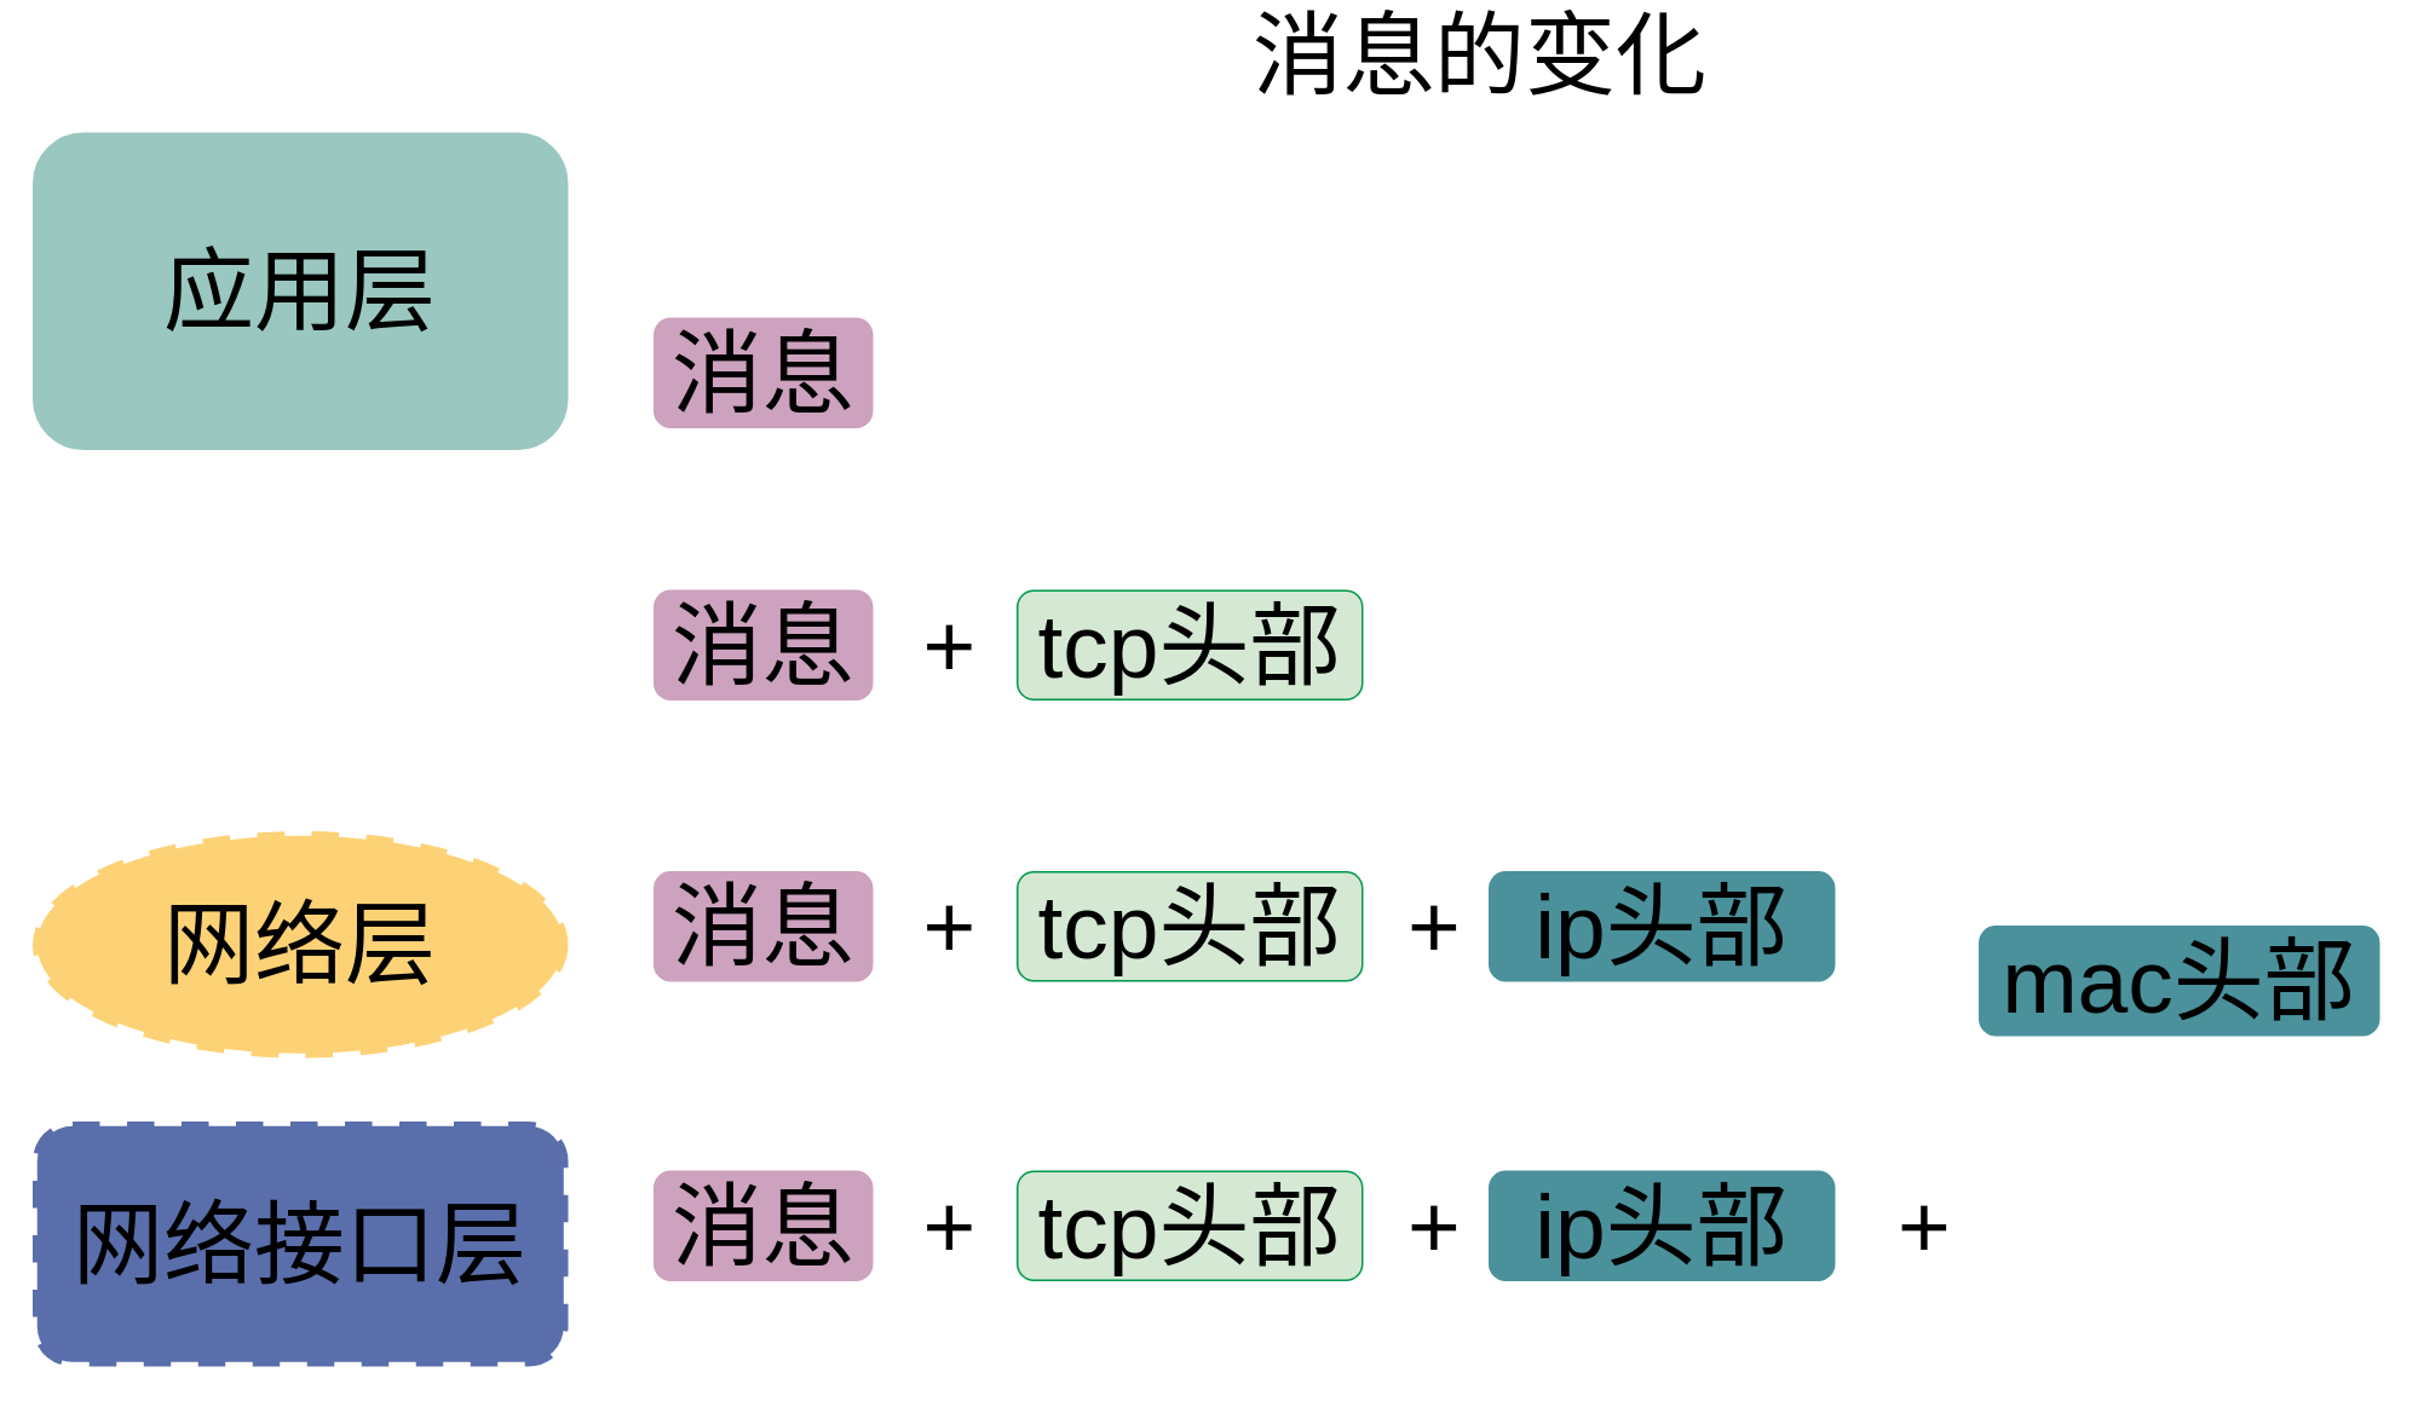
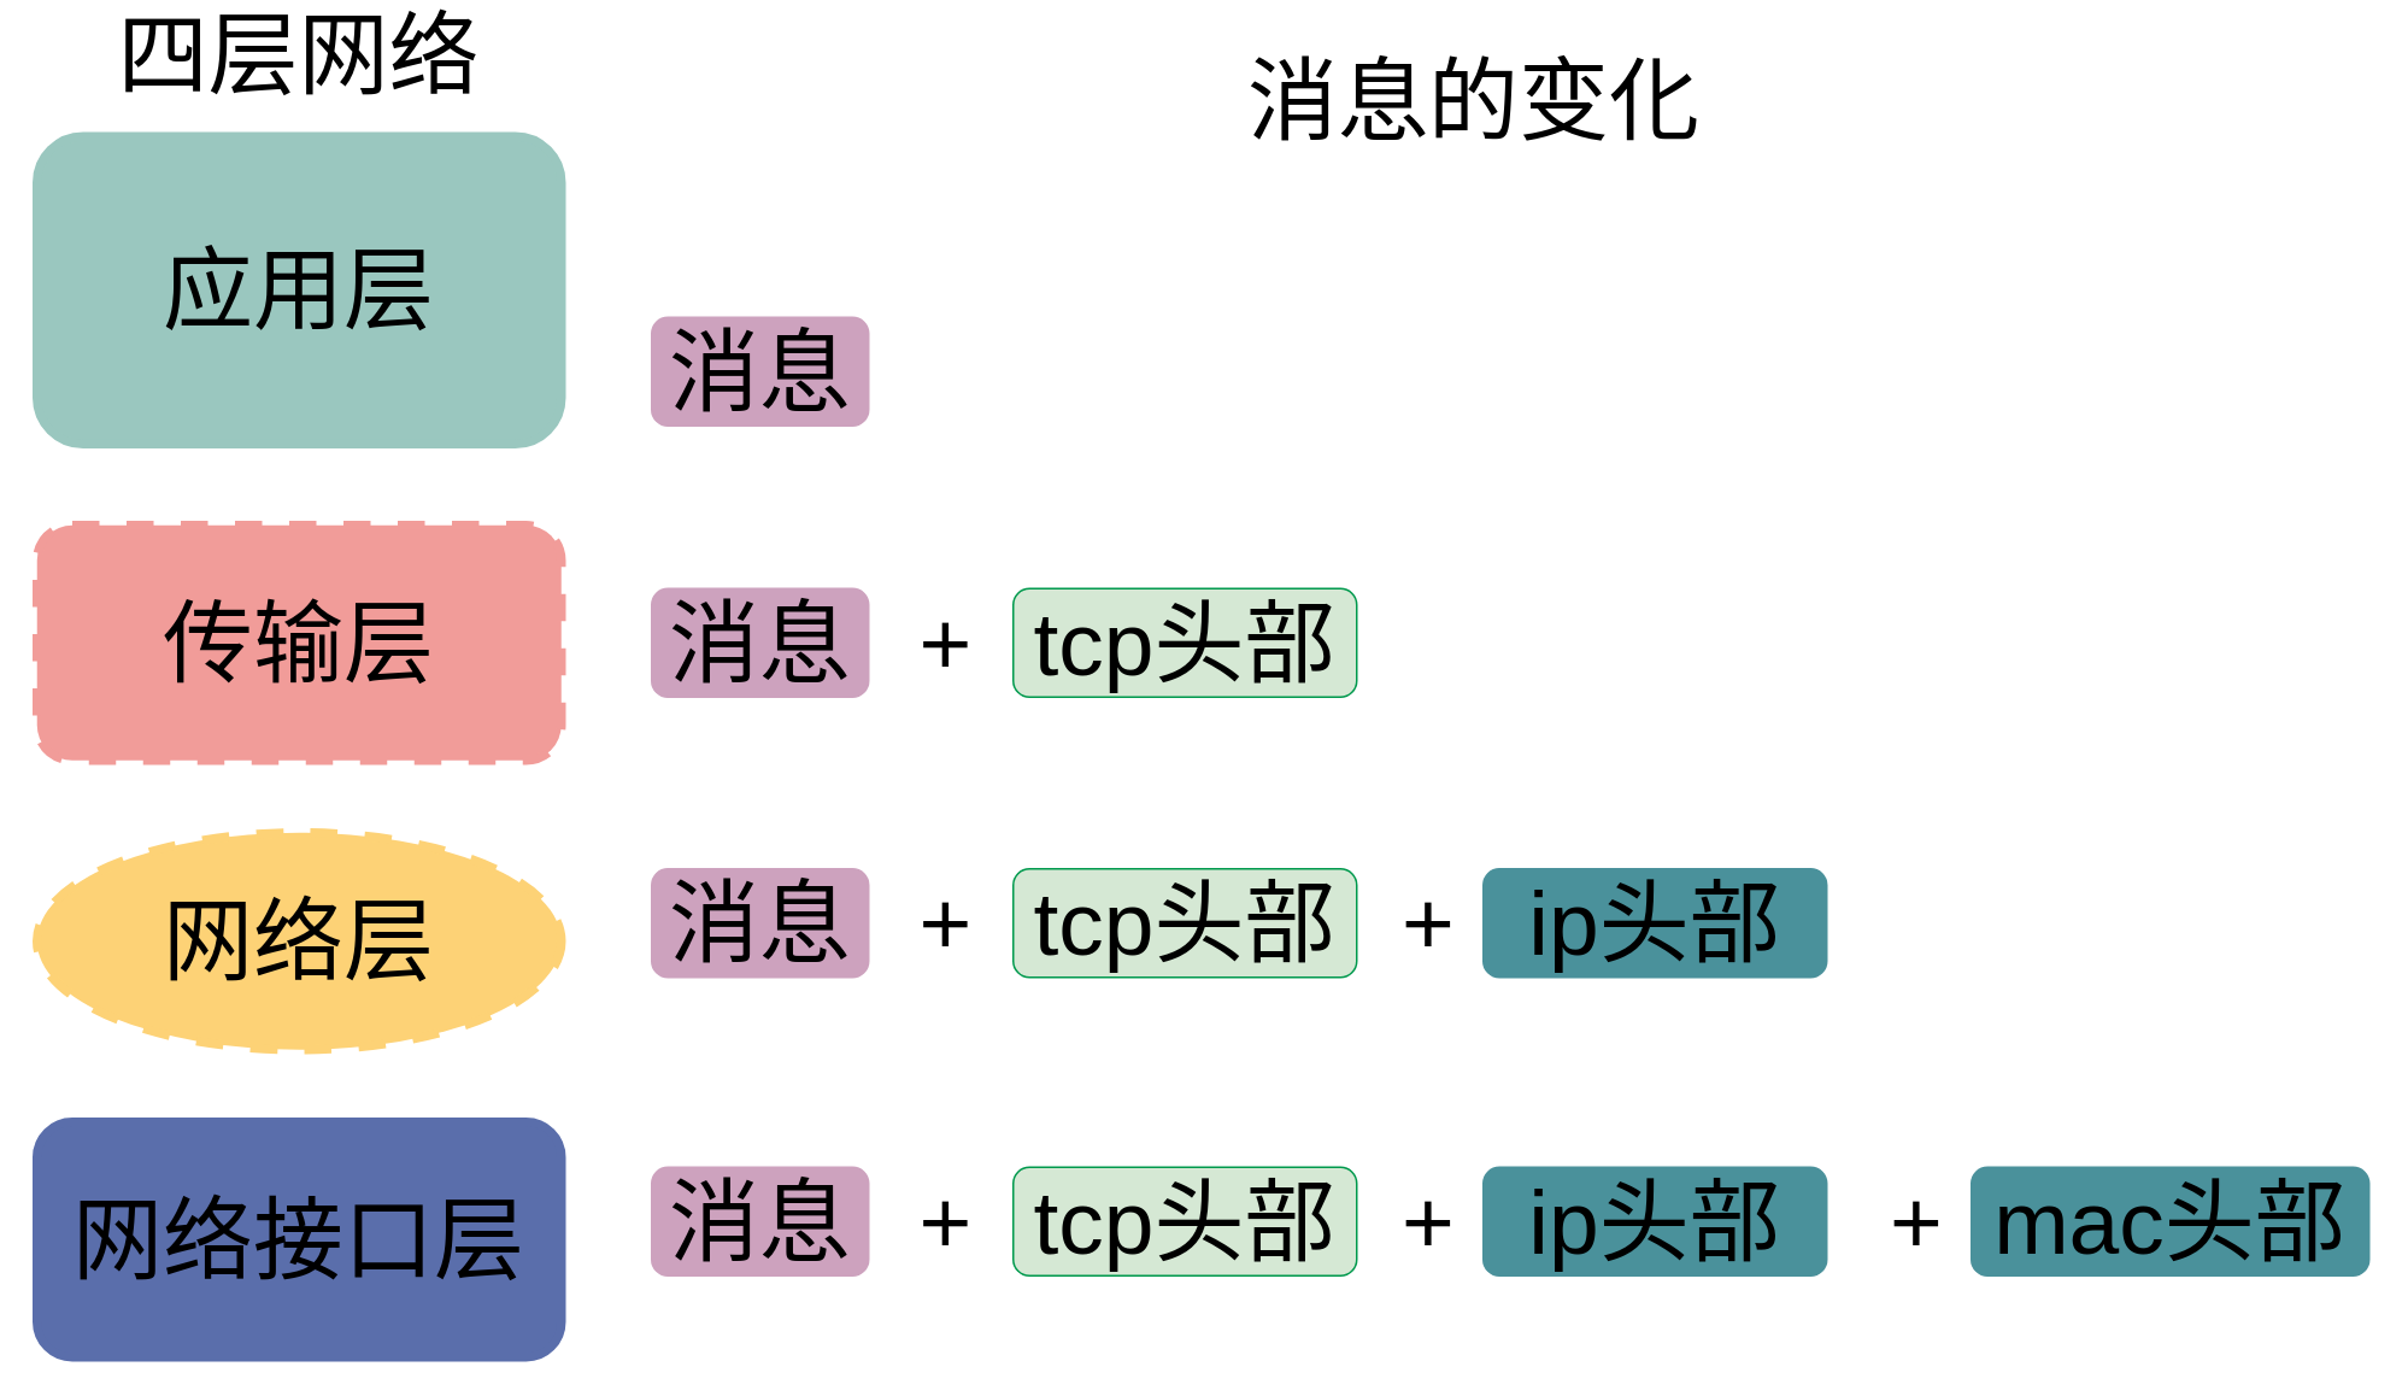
+ <mxCell id="6" value="&lt;font style=&quot;font-size: 50px&quot;&gt;四层网络&lt;/font&gt;" style="text;html=1;strokeColor=none;fillColor=none;align=center;verticalAlign=middle;whiteSpace=wrap;rounded=0;" parent="1" vertex="1"><mxGeometry x="40" y="20" width="250" height="20" as="geometry" /></mxCell>
- <mxCell id="23" value="&lt;font style=&quot;font-size: 50px&quot;&gt;消息的变化&lt;/font&gt;" style="text;html=1;strokeColor=none;fillColor=none;align=center;verticalAlign=middle;whiteSpace=wrap;rounded=0;" vertex="1" parent="1"><mxGeometry x="660" y="20" width="310" height="20" as="geometry" /></mxCell>
+ <mxCell id="23" value="&lt;font style=&quot;font-size: 50px&quot;&gt;消息的变化&lt;/font&gt;" style="text;html=1;strokeColor=none;fillColor=none;align=center;verticalAlign=middle;whiteSpace=wrap;rounded=0;" vertex="1" parent="1"><mxGeometry x="660" y="45" width="310" height="20" as="geometry" /></mxCell>
+ <mxCell id="3" value="&lt;font style=&quot;font-size: 50px&quot;&gt;传输层&lt;/font&gt;" style="rounded=1;whiteSpace=wrap;html=1;dashed=1;strokeWidth=5;fontColor=none;fillColor=#F19C99;strokeColor=#F19C99;" parent="1" vertex="1"><mxGeometry x="20" y="290" width="290" height="130" as="geometry" /></mxCell>
- <mxCell id="22" value="&lt;font style=&quot;font-size: 50px&quot;&gt;mac头部&lt;/font&gt;" style="rounded=1;whiteSpace=wrap;html=1;fillColor=#4A919B;strokeColor=#4A919B;" vertex="1" parent="1"><mxGeometry x="1090" y="510" width="220" height="60" as="geometry" /></mxCell>
+ <mxCell id="22" value="&lt;font style=&quot;font-size: 50px&quot;&gt;mac头部&lt;/font&gt;" style="rounded=1;whiteSpace=wrap;html=1;fillColor=#4A919B;strokeColor=#4A919B;" vertex="1" parent="1"><mxGeometry x="1090" y="645" width="220" height="60" as="geometry" /></mxCell>
- <mxCell id="5" value="&lt;span style=&quot;font-size: 50px&quot;&gt;网络接口层&lt;/span&gt;" style="rounded=1;whiteSpace=wrap;html=1;dashed=1;strokeWidth=5;fontColor=none;fillColor=#5A6EAB;strokeColor=#5A6EAB;" parent="1" vertex="1"><mxGeometry x="20" y="620" width="290" height="130" as="geometry" /></mxCell>
+ <mxCell id="5" value="&lt;span style=&quot;font-size: 50px&quot;&gt;网络接口层&lt;/span&gt;" style="rounded=1;whiteSpace=wrap;html=1;dashed=0;strokeWidth=5;fontColor=none;fillColor=#5A6EAB;strokeColor=#5A6EAB;" parent="1" vertex="1"><mxGeometry x="20" y="620" width="290" height="130" as="geometry" /></mxCell>
